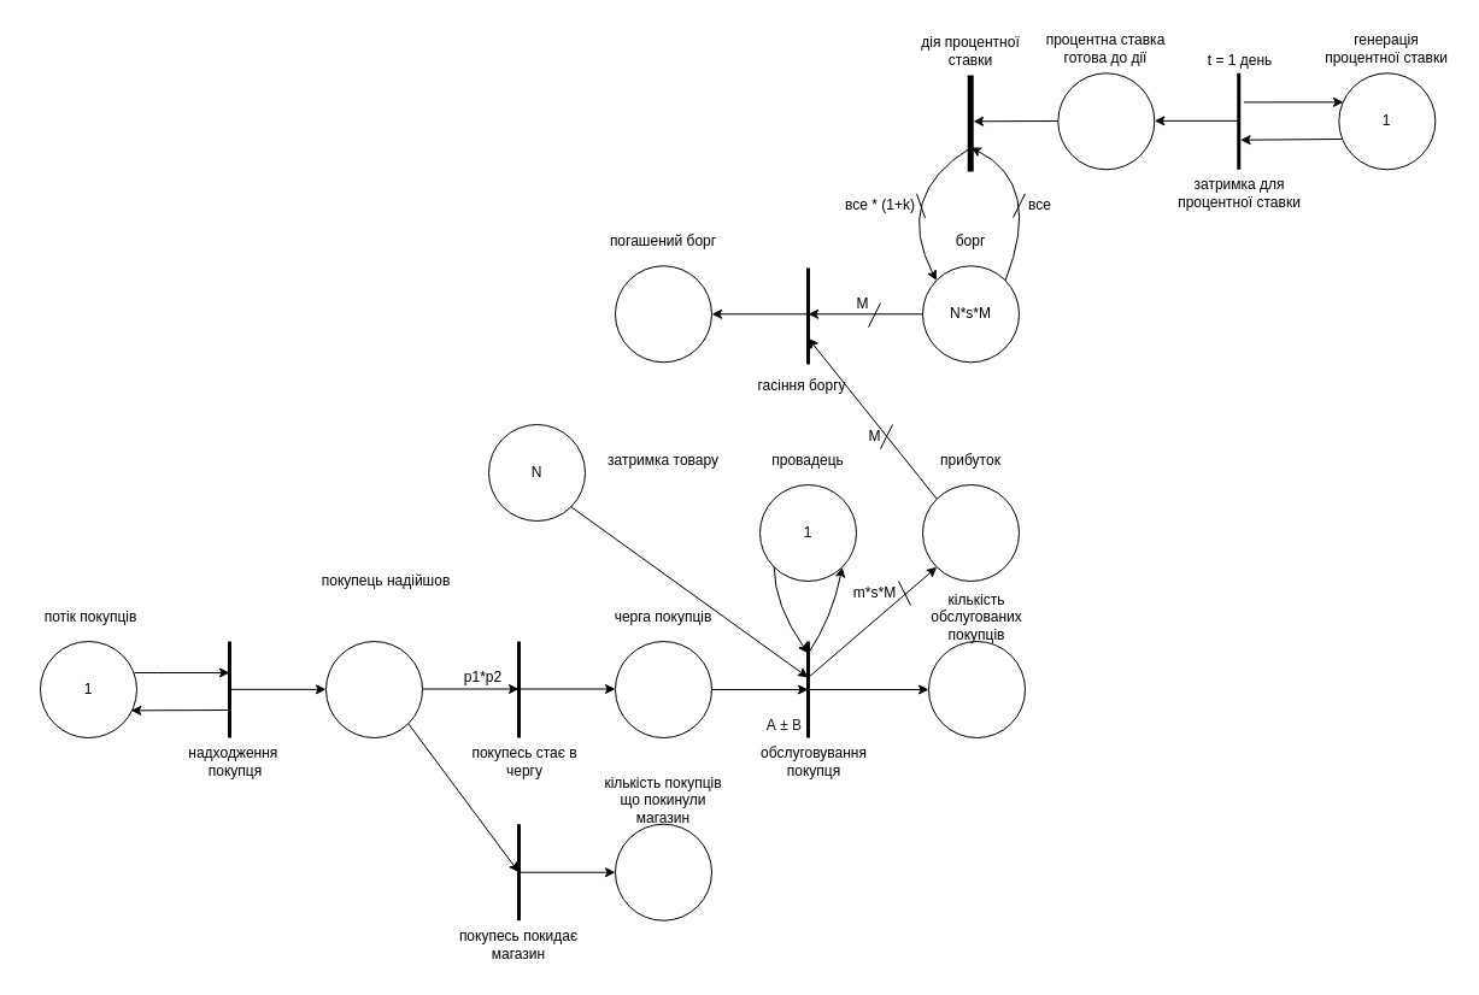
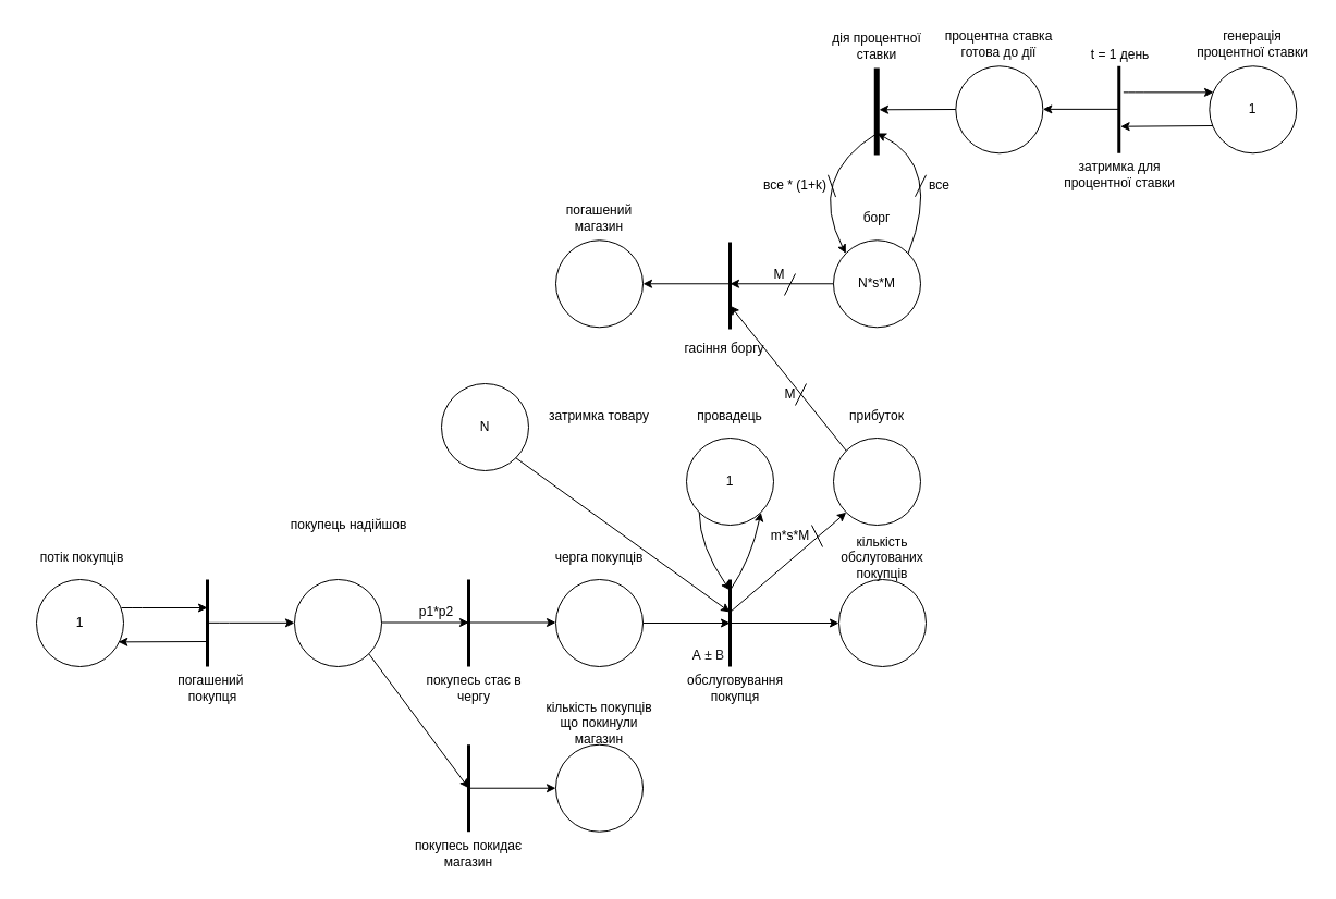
- <mxCell id="40" value="погашений борг" style="text;html=1;strokeColor=none;fillColor=none;align=center;verticalAlign=middle;whiteSpace=wrap;rounded=0;" vertex="1" parent="1"><mxGeometry x="495" y="180.28" width="110" height="40" as="geometry" /></mxCell>
+ <mxCell id="40" value="погашений магазин" style="text;html=1;strokeColor=none;fillColor=none;align=center;verticalAlign=middle;whiteSpace=wrap;rounded=0;" vertex="1" parent="1"><mxGeometry x="495" y="180.28" width="110" height="40" as="geometry" /></mxCell>
- <mxCell id="7" value="надходження&amp;nbsp;&lt;br&gt;покупця" style="text;html=1;strokeColor=none;fillColor=none;align=center;verticalAlign=middle;whiteSpace=wrap;rounded=0;" vertex="1" parent="1"><mxGeometry x="140" y="612" width="110" height="40" as="geometry" /></mxCell>
+ <mxCell id="7" value="погашений&amp;nbsp;&lt;br&gt;покупця" style="text;html=1;strokeColor=none;fillColor=none;align=center;verticalAlign=middle;whiteSpace=wrap;rounded=0;" vertex="1" parent="1"><mxGeometry x="140" y="612" width="110" height="40" as="geometry" /></mxCell>
